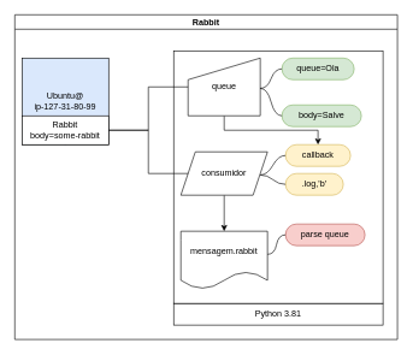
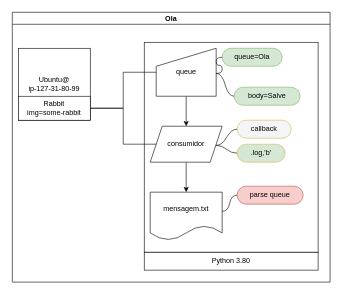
- <mxCell id="2" value="Rabbit" style="swimlane;startSize=20;horizontal=1;containerType=tree;" vertex="1" parent="1"><mxGeometry x="20" y="20" width="530" height="450" as="geometry" /></mxCell>
+ <mxCell id="2" value="Ola" style="swimlane;startSize=20;horizontal=1;containerType=tree;" vertex="1" parent="1"><mxGeometry x="20" y="20" width="530" height="450" as="geometry" /></mxCell>
- <mxCell id="10" value="queue=Ola" style="whiteSpace=wrap;html=1;rounded=1;arcSize=50;align=center;verticalAlign=middle;strokeWidth=1;autosize=1;spacing=4;treeFolding=1;treeMoving=1;newEdgeStyle={&quot;edgeStyle&quot;:&quot;entityRelationEdgeStyle&quot;,&quot;startArrow&quot;:&quot;none&quot;,&quot;endArrow&quot;:&quot;none&quot;,&quot;segment&quot;:10,&quot;curved&quot;:1,&quot;sourcePerimeterSpacing&quot;:0,&quot;targetPerimeterSpacing&quot;:0};fillColor=#d5e8d4;strokeColor=#82b366;" vertex="1" parent="2"><mxGeometry x="370" y="60" width="100" height="30" as="geometry" /></mxCell>
+ <mxCell id="10" value="queue=Ola" style="whiteSpace=wrap;html=1;rounded=1;arcSize=50;align=center;verticalAlign=middle;strokeWidth=1;autosize=1;spacing=4;treeFolding=1;treeMoving=1;newEdgeStyle={&quot;edgeStyle&quot;:&quot;entityRelationEdgeStyle&quot;,&quot;startArrow&quot;:&quot;none&quot;,&quot;endArrow&quot;:&quot;none&quot;,&quot;segment&quot;:10,&quot;curved&quot;:1,&quot;sourcePerimeterSpacing&quot;:0,&quot;targetPerimeterSpacing&quot;:0};fillColor=#d5e8d4;strokeColor=#82b366;" vertex="1" parent="2"><mxGeometry x="350" y="60" width="100" height="30" as="geometry" /></mxCell>
- <mxCell id="4" value="&lt;div&gt;Ubuntu@&lt;/div&gt;ip-127-31-80-99" style="whiteSpace=wrap;html=1;treeFolding=1;treeMoving=1;newEdgeStyle={&quot;edgeStyle&quot;:&quot;elbowEdgeStyle&quot;,&quot;startArrow&quot;:&quot;none&quot;,&quot;endArrow&quot;:&quot;none&quot;};fillColor=#dae8fc;" vertex="1" parent="2"><mxGeometry x="10" y="60" width="120" height="120" as="geometry" /></mxCell>
+ <mxCell id="4" value="&lt;div&gt;Ubuntu@&lt;/div&gt;ip-127-31-80-99" style="whiteSpace=wrap;html=1;treeFolding=1;treeMoving=1;newEdgeStyle={&quot;edgeStyle&quot;:&quot;elbowEdgeStyle&quot;,&quot;startArrow&quot;:&quot;none&quot;,&quot;endArrow&quot;:&quot;none&quot;};" vertex="1" parent="2"><mxGeometry x="10" y="60" width="120" height="120" as="geometry" /></mxCell>
- <mxCell id="5" value="&lt;div&gt;Rabbit&lt;/div&gt;&lt;div&gt;body=some-rabbit&lt;br&gt;&lt;/div&gt;" style="whiteSpace=wrap;html=1;treeFolding=1;treeMoving=1;newEdgeStyle={&quot;edgeStyle&quot;:&quot;elbowEdgeStyle&quot;,&quot;startArrow&quot;:&quot;none&quot;,&quot;endArrow&quot;:&quot;none&quot;};" vertex="1" parent="2"><mxGeometry x="10" y="140" width="120" height="40" as="geometry" /></mxCell>
+ <mxCell id="5" value="&lt;div&gt;Rabbit&lt;/div&gt;&lt;div&gt;img=some-rabbit&lt;br&gt;&lt;/div&gt;" style="whiteSpace=wrap;html=1;treeFolding=1;treeMoving=1;newEdgeStyle={&quot;edgeStyle&quot;:&quot;elbowEdgeStyle&quot;,&quot;startArrow&quot;:&quot;none&quot;,&quot;endArrow&quot;:&quot;none&quot;};" vertex="1" parent="2"><mxGeometry x="10" y="140" width="120" height="40" as="geometry" /></mxCell>
- <mxCell id="8" style="edgeStyle=orthogonalEdgeStyle;rounded=0;orthogonalLoop=1;jettySize=auto;html=1;exitX=0.5;exitY=1;exitDx=0;exitDy=0;" edge="1" parent="2" source="9" target="16"><mxGeometry relative="1" as="geometry" /></mxCell>
+ <mxCell id="8" style="edgeStyle=orthogonalEdgeStyle;rounded=0;orthogonalLoop=1;jettySize=auto;html=1;exitX=0.5;exitY=1;exitDx=0;exitDy=0;entryX=0.5;entryY=0;entryDx=0;entryDy=0;" edge="1" parent="2" source="9" target="14"><mxGeometry relative="1" as="geometry" /></mxCell>
- <mxCell id="16" value="callback" style="whiteSpace=wrap;html=1;rounded=1;arcSize=50;align=center;verticalAlign=middle;strokeWidth=1;autosize=1;spacing=4;treeFolding=1;treeMoving=1;newEdgeStyle={&quot;edgeStyle&quot;:&quot;entityRelationEdgeStyle&quot;,&quot;startArrow&quot;:&quot;none&quot;,&quot;endArrow&quot;:&quot;none&quot;,&quot;segment&quot;:10,&quot;curved&quot;:1,&quot;sourcePerimeterSpacing&quot;:0,&quot;targetPerimeterSpacing&quot;:0};fillColor=#fff2cc;strokeColor=#d6b656;" vertex="1" parent="2"><mxGeometry x="375" y="180" width="90" height="30" as="geometry" /></mxCell>
+ <mxCell id="16" value="callback" style="whiteSpace=wrap;html=1;rounded=1;arcSize=50;align=center;verticalAlign=middle;strokeWidth=1;autosize=1;spacing=4;treeFolding=1;treeMoving=1;newEdgeStyle={&quot;edgeStyle&quot;:&quot;entityRelationEdgeStyle&quot;,&quot;startArrow&quot;:&quot;none&quot;,&quot;endArrow&quot;:&quot;none&quot;,&quot;segment&quot;:10,&quot;curved&quot;:1,&quot;sourcePerimeterSpacing&quot;:0,&quot;targetPerimeterSpacing&quot;:0};fillColor=#f5f5f5;strokeColor=#d6b656;" vertex="1" parent="2"><mxGeometry x="375" y="180" width="90" height="30" as="geometry" /></mxCell>
- <mxCell id="18" value=".log,'b'" style="whiteSpace=wrap;html=1;rounded=1;arcSize=50;align=center;verticalAlign=middle;strokeWidth=1;autosize=1;spacing=4;treeFolding=1;treeMoving=1;newEdgeStyle={&quot;edgeStyle&quot;:&quot;entityRelationEdgeStyle&quot;,&quot;startArrow&quot;:&quot;none&quot;,&quot;endArrow&quot;:&quot;none&quot;,&quot;segment&quot;:10,&quot;curved&quot;:1,&quot;sourcePerimeterSpacing&quot;:0,&quot;targetPerimeterSpacing&quot;:0};fillColor=#fff2cc;strokeColor=#d6b656;" vertex="1" parent="2"><mxGeometry x="375" y="220" width="80" height="30" as="geometry" /></mxCell>
+ <mxCell id="18" value=".log,'b'" style="whiteSpace=wrap;html=1;rounded=1;arcSize=50;align=center;verticalAlign=middle;strokeWidth=1;autosize=1;spacing=4;treeFolding=1;treeMoving=1;newEdgeStyle={&quot;edgeStyle&quot;:&quot;entityRelationEdgeStyle&quot;,&quot;startArrow&quot;:&quot;none&quot;,&quot;endArrow&quot;:&quot;none&quot;,&quot;segment&quot;:10,&quot;curved&quot;:1,&quot;sourcePerimeterSpacing&quot;:0,&quot;targetPerimeterSpacing&quot;:0};fillColor=#d5e8d4;strokeColor=#d6b656;" vertex="1" parent="2"><mxGeometry x="375" y="220" width="80" height="30" as="geometry" /></mxCell>
- <mxCell id="15" value="mensagem.rabbit" style="shape=document;whiteSpace=wrap;html=1;boundedLbl=1;" vertex="1" parent="2"><mxGeometry x="230" y="300" width="120" height="80" as="geometry" /></mxCell>
+ <mxCell id="15" value="mensagem.txt" style="shape=document;whiteSpace=wrap;html=1;boundedLbl=1;" vertex="1" parent="2"><mxGeometry x="230" y="300" width="120" height="80" as="geometry" /></mxCell>
- <mxCell id="6" value="Python 3.81" style="whiteSpace=wrap;html=1;treeFolding=1;treeMoving=1;newEdgeStyle={&quot;edgeStyle&quot;:&quot;elbowEdgeStyle&quot;,&quot;startArrow&quot;:&quot;none&quot;,&quot;endArrow&quot;:&quot;none&quot;};" vertex="1" parent="2"><mxGeometry x="220" y="400" width="290" height="30" as="geometry" /></mxCell>
+ <mxCell id="6" value="Python 3.80" style="whiteSpace=wrap;html=1;treeFolding=1;treeMoving=1;newEdgeStyle={&quot;edgeStyle&quot;:&quot;elbowEdgeStyle&quot;,&quot;startArrow&quot;:&quot;none&quot;,&quot;endArrow&quot;:&quot;none&quot;};" vertex="1" parent="2"><mxGeometry x="220" y="400" width="290" height="30" as="geometry" /></mxCell>
